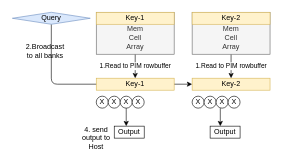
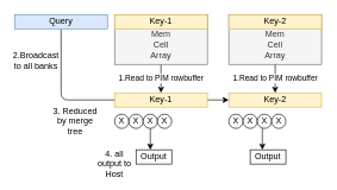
- <mxCell id="3" value="Query" style="rhombus;whiteSpace=wrap;html=1;fillColor=#dae8fc;strokeColor=#6c8ebf;" parent="1" vertex="1"><mxGeometry x="20" y="20" width="130" height="20" as="geometry" /></mxCell>
+ <mxCell id="3" value="Query" style="rounded=0;whiteSpace=wrap;html=1;fillColor=#dae8fc;strokeColor=#6c8ebf;" parent="1" vertex="1"><mxGeometry x="20" y="20" width="130" height="20" as="geometry" /></mxCell>
- <mxCell id="12" value="2.Broadcast to all banks" style="text;html=1;strokeColor=none;fillColor=none;align=center;verticalAlign=middle;whiteSpace=wrap;rounded=0;" vertex="1" parent="1"><mxGeometry x="45" y="70" width="60" height="30" as="geometry" /></mxCell>
+ <mxCell id="12" value="2.Broadcast to all banks" style="text;html=1;strokeColor=none;fillColor=none;align=center;verticalAlign=middle;whiteSpace=wrap;rounded=0;" vertex="1" parent="1"><mxGeometry x="20" y="70" width="60" height="30" as="geometry" /></mxCell>
+ <mxCell id="21" value="3. Reduced by merge tree" style="text;html=1;strokeColor=none;fillColor=none;align=center;verticalAlign=middle;whiteSpace=wrap;rounded=0;" vertex="1" parent="1"><mxGeometry x="70" y="155" width="70" height="30" as="geometry" /></mxCell>
- <mxCell id="26" value="4. send output to Host" style="text;html=1;strokeColor=none;fillColor=none;align=center;verticalAlign=middle;whiteSpace=wrap;rounded=0;" vertex="1" parent="1"><mxGeometry x="130" y="215" width="60" height="30" as="geometry" /></mxCell>
+ <mxCell id="26" value="4. all output to Host" style="text;html=1;strokeColor=none;fillColor=none;align=center;verticalAlign=middle;whiteSpace=wrap;rounded=0;" vertex="1" parent="1"><mxGeometry x="130" y="215" width="60" height="30" as="geometry" /></mxCell>
